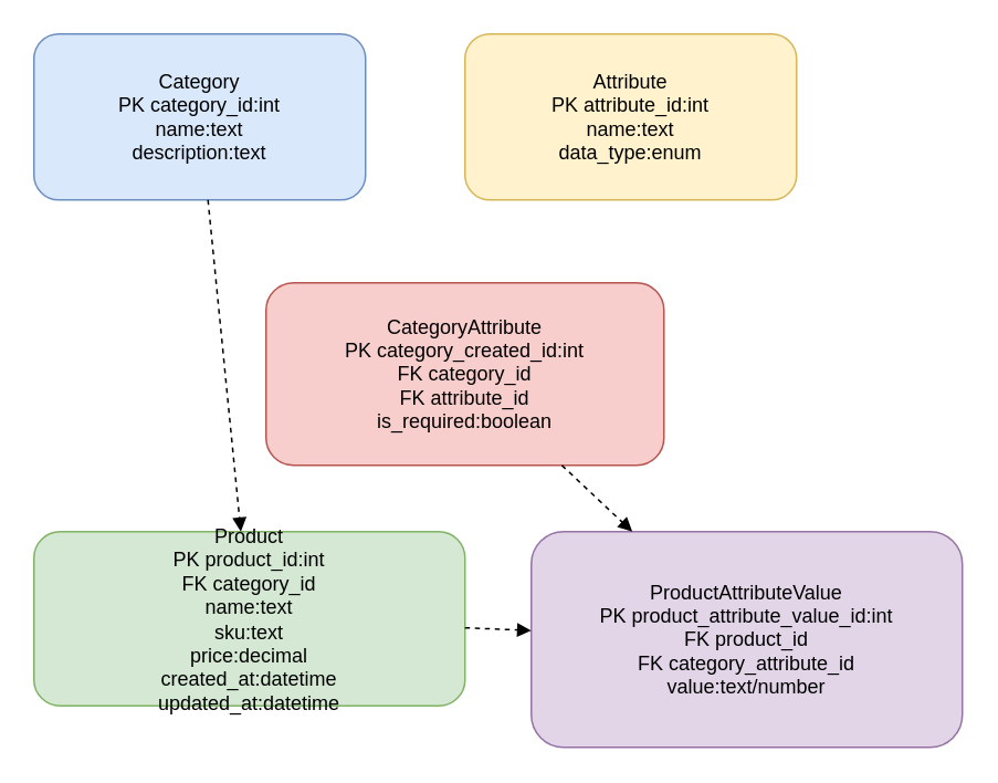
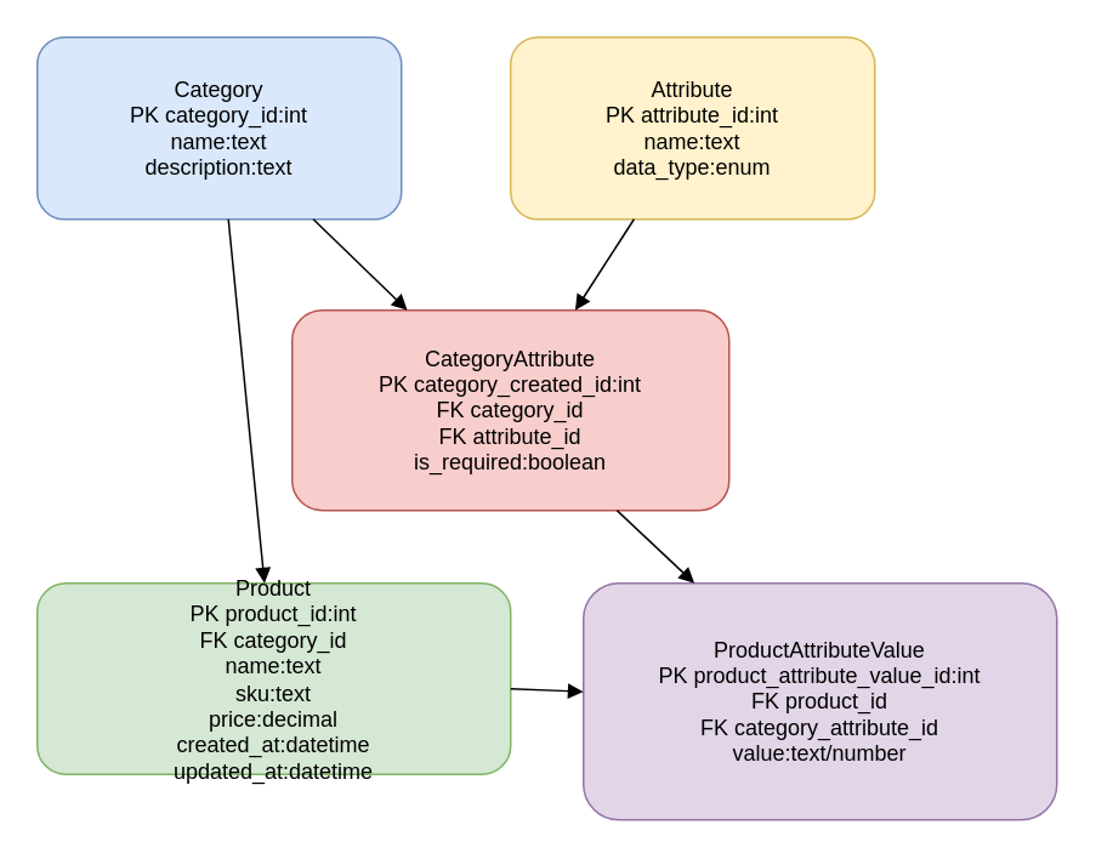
+ <mxCell id="9" style="endArrow=block;" parent="1" source="3" target="4" edge="1"><mxGeometry relative="1" as="geometry" /></mxCell>
+ <mxCell id="8" style="endArrow=block;" parent="1" source="2" target="4" edge="1"><mxGeometry relative="1" as="geometry" /></mxCell>
- <mxCell id="7" style="endArrow=block;dashed=1;" parent="1" source="2" target="5" edge="1"><mxGeometry relative="1" as="geometry" /></mxCell>
+ <mxCell id="7" style="endArrow=block;" parent="1" source="2" target="5" edge="1"><mxGeometry relative="1" as="geometry" /></mxCell>
- <mxCell id="11" style="endArrow=block;dashed=1;" parent="1" source="4" target="6" edge="1"><mxGeometry relative="1" as="geometry" /></mxCell>
+ <mxCell id="11" style="endArrow=block;" parent="1" source="4" target="6" edge="1"><mxGeometry relative="1" as="geometry" /></mxCell>
- <mxCell id="10" style="endArrow=block;dashed=1;" parent="1" source="5" target="6" edge="1"><mxGeometry relative="1" as="geometry" /></mxCell>
+ <mxCell id="10" style="endArrow=block;" parent="1" source="5" target="6" edge="1"><mxGeometry relative="1" as="geometry" /></mxCell>
